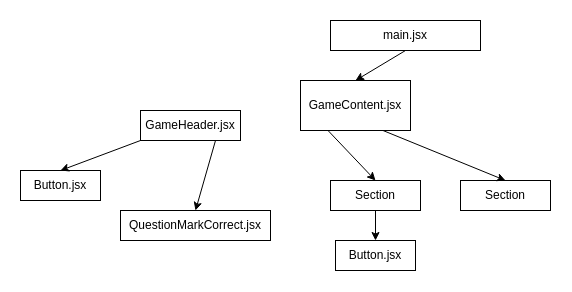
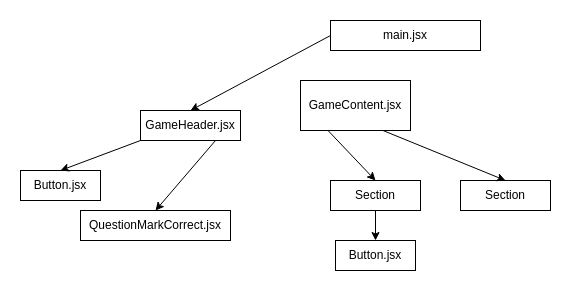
- <mxCell id="9" value="" style="endArrow=classic;html=1;exitX=0.5;exitY=1;exitDx=0;exitDy=0;entryX=0.5;entryY=0;entryDx=0;entryDy=0;" parent="1" source="2" target="10" edge="1"><mxGeometry width="50" height="50" relative="1" as="geometry"><mxPoint x="330" y="190" as="sourcePoint" /><mxPoint x="380" y="140" as="targetPoint" /></mxGeometry></mxCell>
+ <mxCell id="4" value="" style="endArrow=classic;html=1;exitX=0;exitY=0.5;exitDx=0;exitDy=0;entryX=0.5;entryY=0;entryDx=0;entryDy=0;" parent="1" source="2" target="3" edge="1"><mxGeometry width="50" height="50" relative="1" as="geometry"><mxPoint x="270" y="60" as="sourcePoint" /><mxPoint x="210" y="70" as="targetPoint" /></mxGeometry></mxCell>
- <mxCell id="7" value="QuestionMarkCorrect.jsx" style="rounded=0;whiteSpace=wrap;html=1;" parent="1" vertex="1"><mxGeometry x="120" y="210" width="150" height="30" as="geometry" /></mxCell>
+ <mxCell id="7" value="QuestionMarkCorrect.jsx" style="rounded=0;whiteSpace=wrap;html=1;" parent="1" vertex="1"><mxGeometry x="80" y="210" width="150" height="30" as="geometry" /></mxCell>
